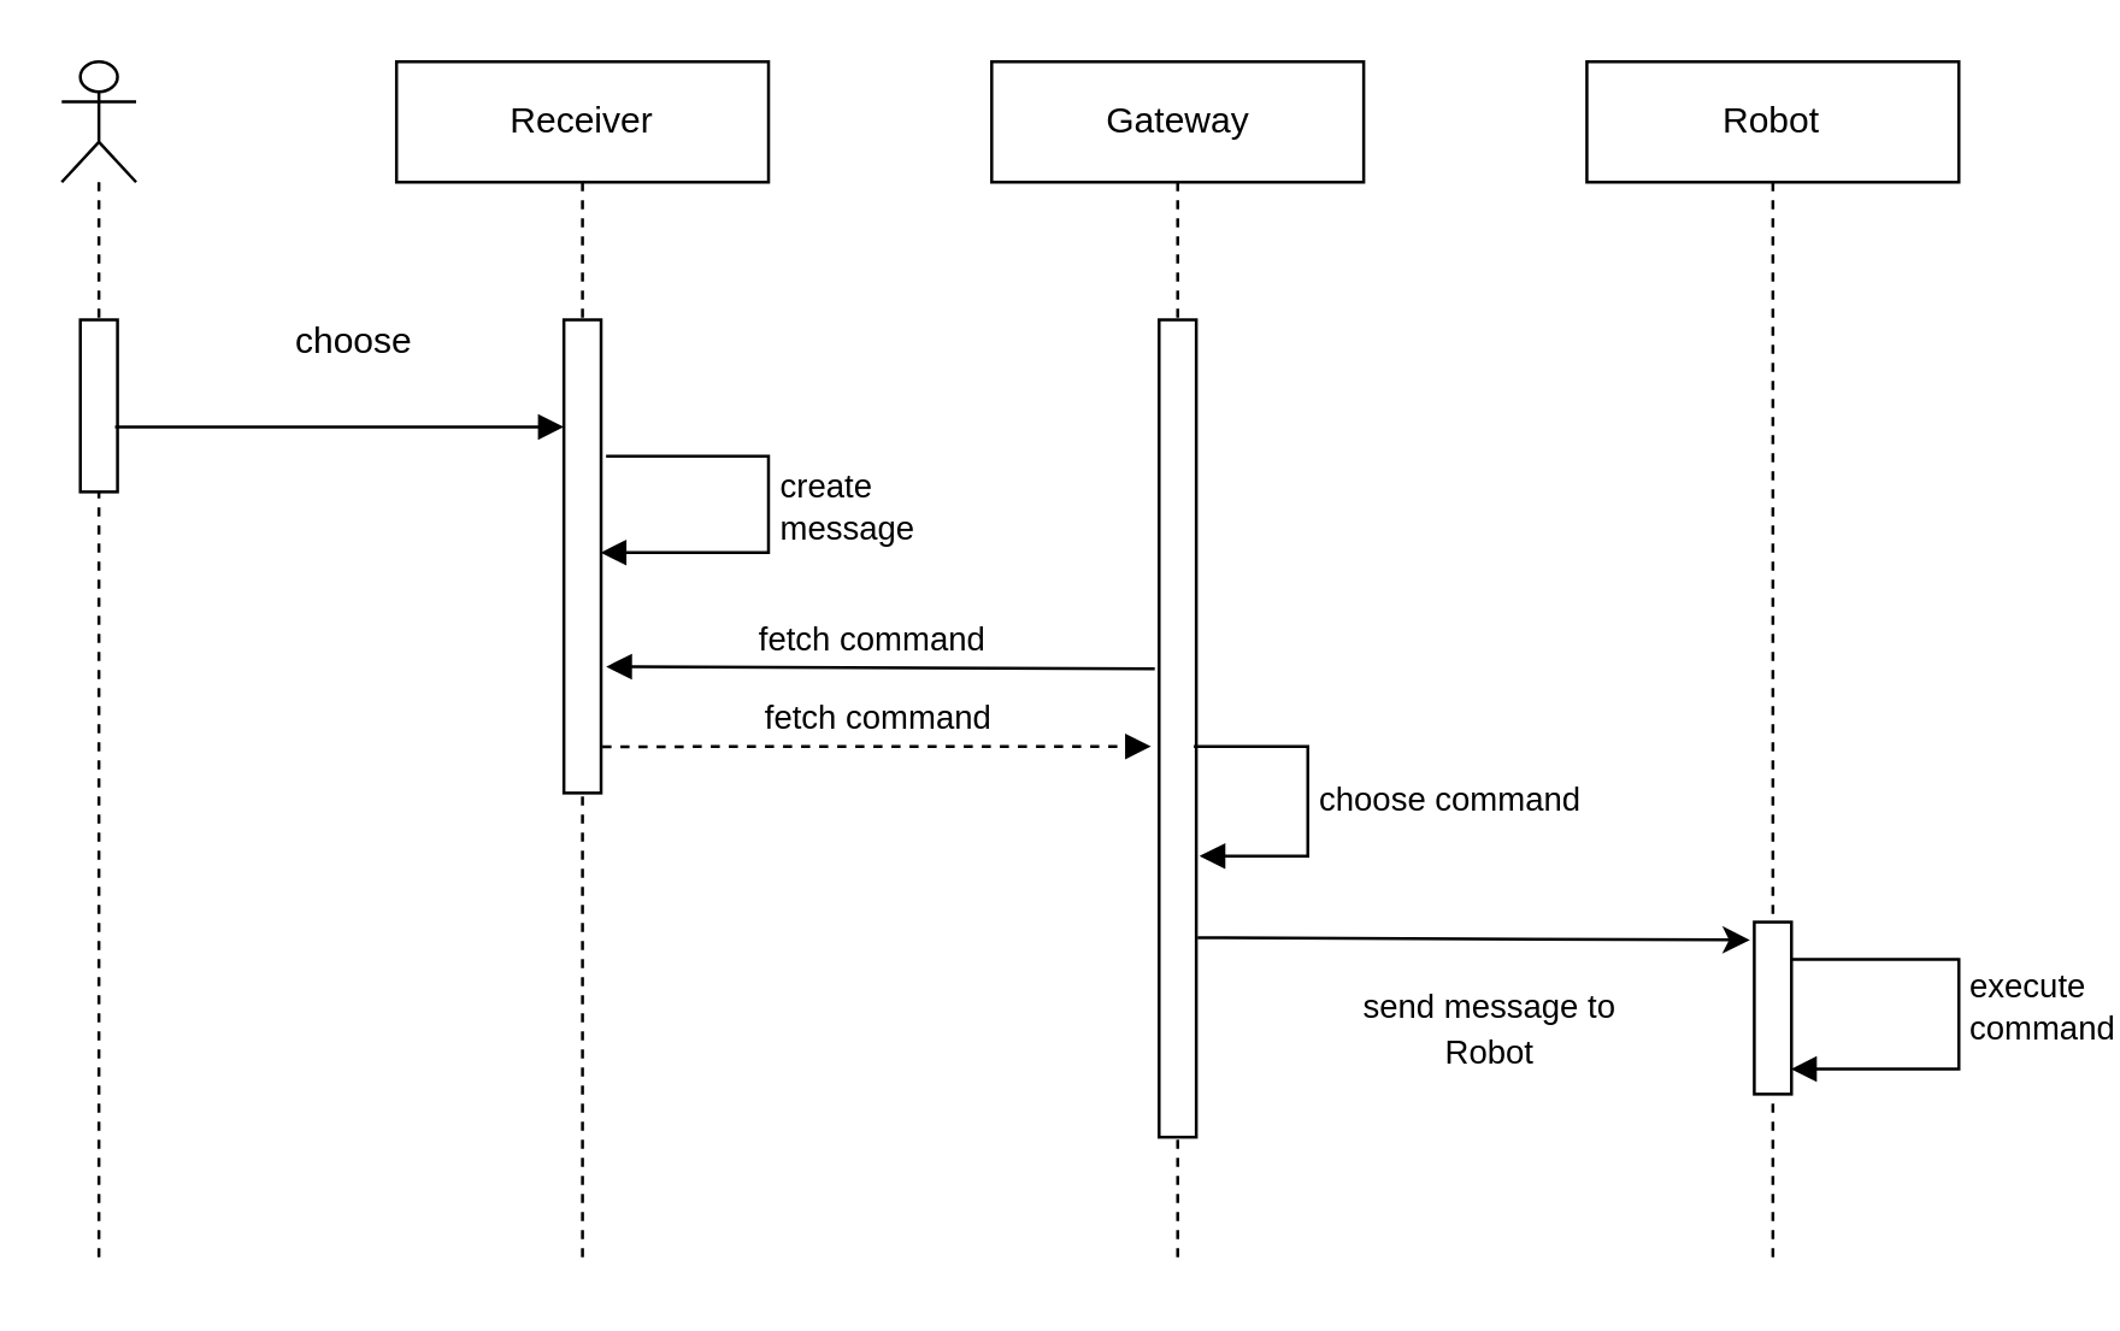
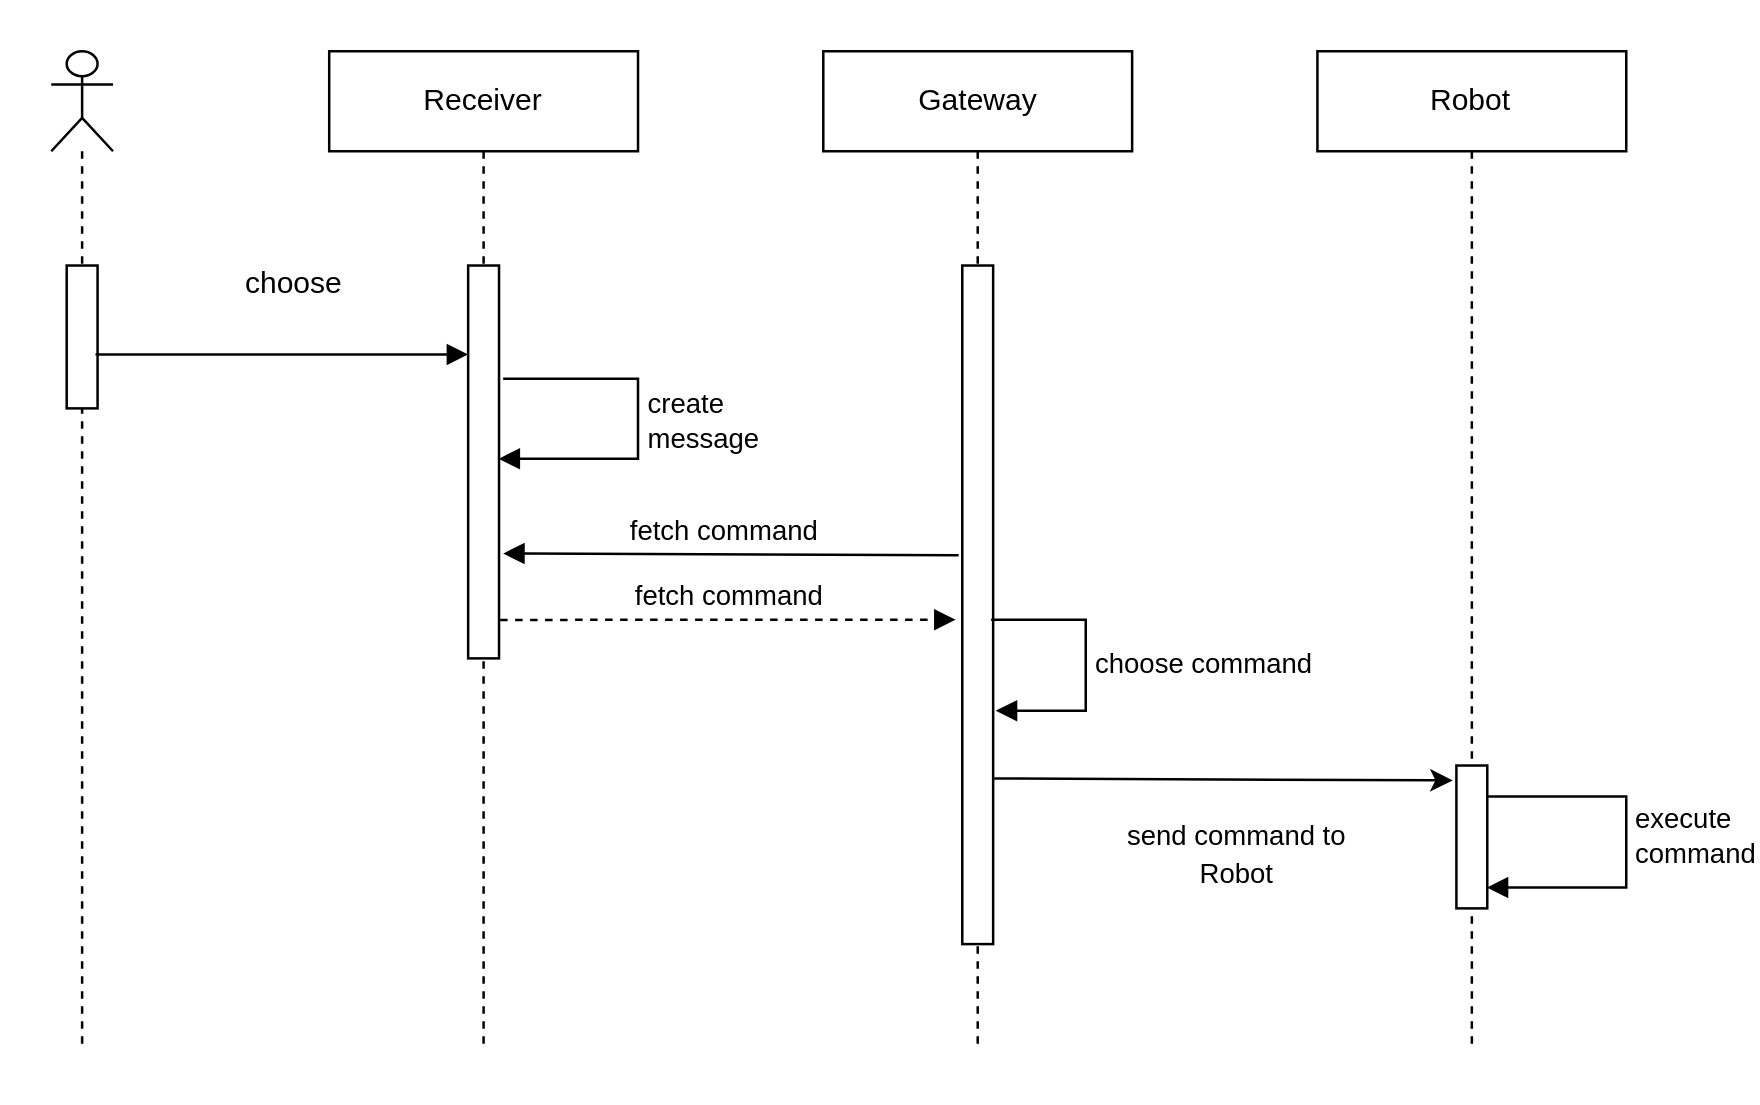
- <mxCell id="17" value="&lt;font style=&quot;font-size: 11px;&quot;&gt;send message to Robot&lt;/font&gt;" style="text;html=1;strokeColor=none;fillColor=none;align=center;verticalAlign=middle;whiteSpace=wrap;rounded=0;" parent="2" vertex="1"><mxGeometry x="418.765" y="300" width="111.176" height="42.857" as="geometry" /></mxCell>
+ <mxCell id="17" value="&lt;font style=&quot;font-size: 11px;&quot;&gt;send command to Robot&lt;/font&gt;" style="text;html=1;strokeColor=none;fillColor=none;align=center;verticalAlign=middle;whiteSpace=wrap;rounded=0;" parent="2" vertex="1"><mxGeometry x="418.765" y="300" width="111.176" height="42.857" as="geometry" /></mxCell>
